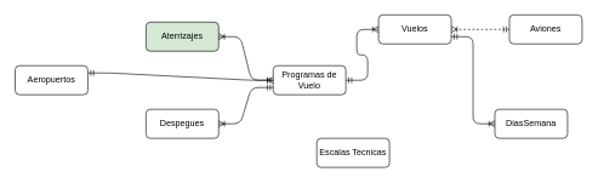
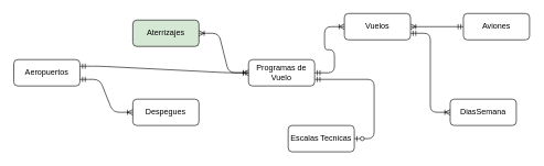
- <mxCell id="15" value="" style="edgeStyle=entityRelationEdgeStyle;fontSize=12;html=1;endArrow=ERoneToMany;startArrow=ERmandOne;exitX=0;exitY=0.5;exitDx=0;exitDy=0;entryX=1;entryY=0.5;entryDx=0;entryDy=0;rounded=1;dashed=1;" edge="1" parent="1" source="3" target="5"><mxGeometry width="100" height="100" relative="1" as="geometry"><mxPoint x="300" y="210" as="sourcePoint" /><mxPoint x="400" y="110" as="targetPoint" /></mxGeometry></mxCell>
+ <mxCell id="15" value="" style="edgeStyle=entityRelationEdgeStyle;fontSize=12;html=1;endArrow=ERoneToMany;startArrow=ERmandOne;exitX=0;exitY=0.5;exitDx=0;exitDy=0;entryX=1;entryY=0.5;entryDx=0;entryDy=0;rounded=1;" edge="1" parent="1" source="3" target="5"><mxGeometry width="100" height="100" relative="1" as="geometry"><mxPoint x="300" y="210" as="sourcePoint" /><mxPoint x="400" y="110" as="targetPoint" /></mxGeometry></mxCell>
+ <mxCell id="16" value="" style="edgeStyle=entityRelationEdgeStyle;fontSize=12;html=1;endArrow=ERzeroToOne;startArrow=ERmandOne;exitX=1;exitY=0.75;exitDx=0;exitDy=0;rounded=1;" edge="1" parent="1" source="4" target="8"><mxGeometry width="100" height="100" relative="1" as="geometry"><mxPoint x="350" y="240" as="sourcePoint" /><mxPoint x="450" y="140" as="targetPoint" /></mxGeometry></mxCell>
+ <mxCell id="10" value="" style="edgeStyle=entityRelationEdgeStyle;fontSize=12;html=1;endArrow=ERoneToMany;startArrow=ERmandOne;exitX=1;exitY=0.75;exitDx=0;exitDy=0;entryX=0;entryY=0.5;entryDx=0;entryDy=0;rounded=1;" edge="1" parent="1" source="2" target="7"><mxGeometry width="100" height="100" relative="1" as="geometry"><mxPoint x="100" y="80" as="sourcePoint" /><mxPoint x="190" y="170" as="targetPoint" /></mxGeometry></mxCell>
- <mxCell id="13" value="" style="edgeStyle=entityRelationEdgeStyle;fontSize=12;html=1;endArrow=ERoneToMany;startArrow=ERmandOne;entryX=1;entryY=0.5;entryDx=0;entryDy=0;exitX=0;exitY=0.75;exitDx=0;exitDy=0;rounded=1;" edge="1" parent="1" source="4" target="7"><mxGeometry width="100" height="100" relative="1" as="geometry"><mxPoint x="410" y="60" as="sourcePoint" /><mxPoint x="310" y="60" as="targetPoint" /></mxGeometry></mxCell>
